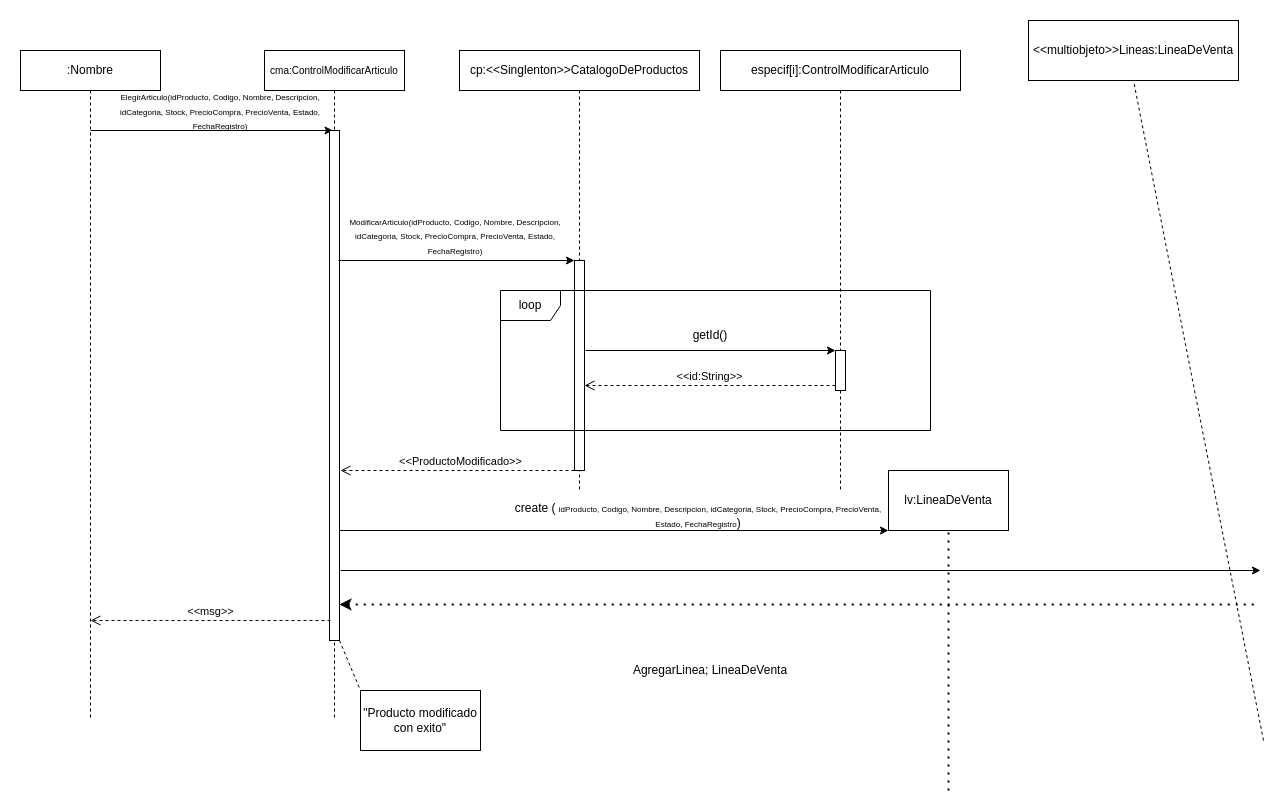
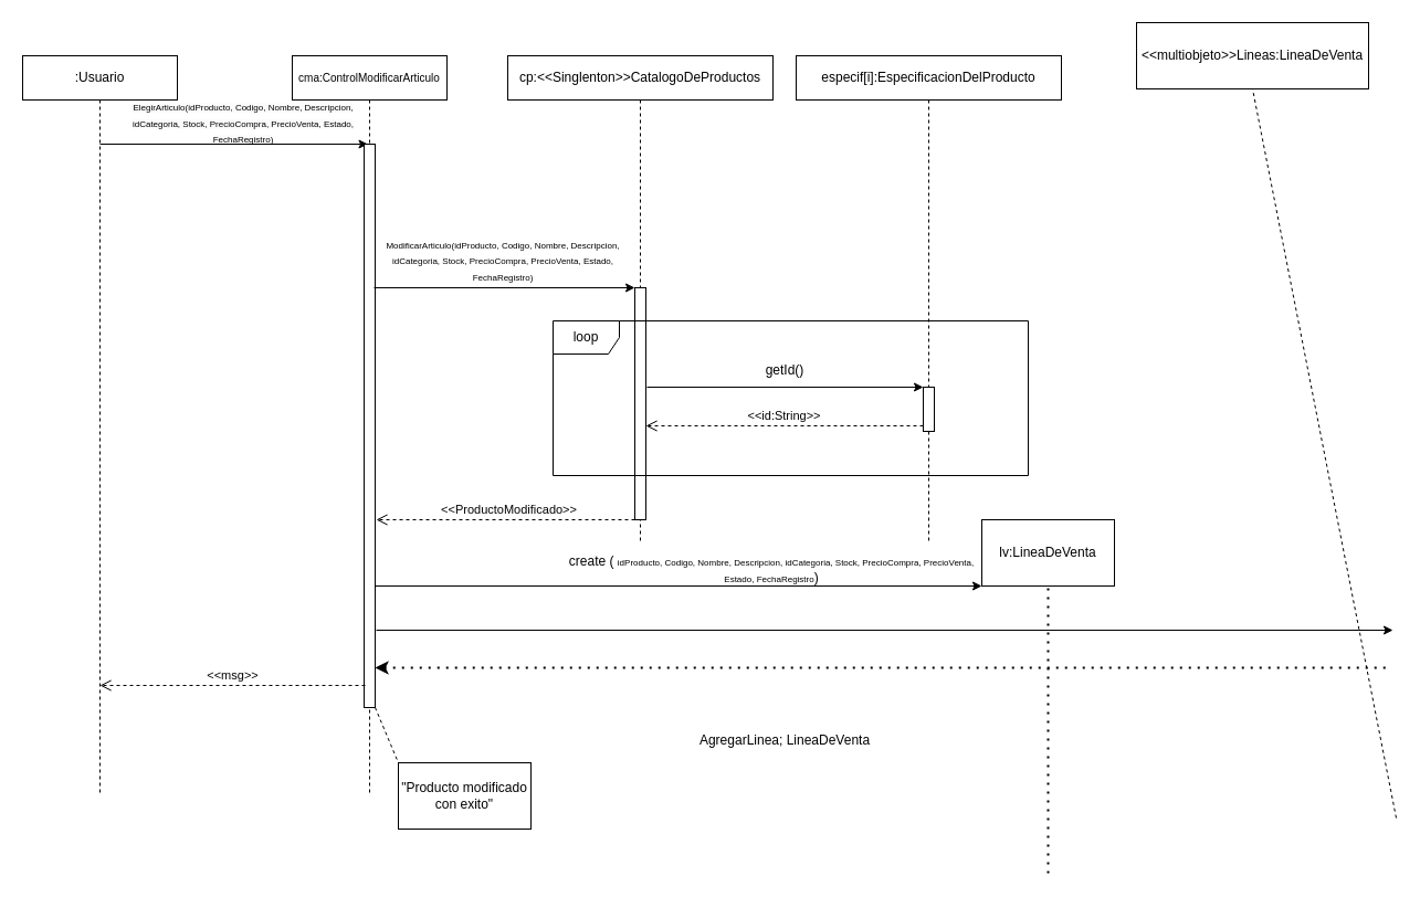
- <mxCell id="4" value=":Nombre" style="shape=umlLifeline;perimeter=lifelinePerimeter;whiteSpace=wrap;html=1;container=1;dropTarget=0;collapsible=0;recursiveResize=0;outlineConnect=0;portConstraint=eastwest;newEdgeStyle={&quot;curved&quot;:0,&quot;rounded&quot;:0};" vertex="1" parent="1"><mxGeometry x="20" y="50" width="140" height="670" as="geometry" /></mxCell>
+ <mxCell id="4" value=":Usuario" style="shape=umlLifeline;perimeter=lifelinePerimeter;whiteSpace=wrap;html=1;container=1;dropTarget=0;collapsible=0;recursiveResize=0;outlineConnect=0;portConstraint=eastwest;newEdgeStyle={&quot;curved&quot;:0,&quot;rounded&quot;:0};" vertex="1" parent="1"><mxGeometry x="20" y="50" width="140" height="670" as="geometry" /></mxCell>
- <mxCell id="11" value="especif[i]:ControlModificarArticulo" style="shape=umlLifeline;perimeter=lifelinePerimeter;whiteSpace=wrap;html=1;container=1;dropTarget=0;collapsible=0;recursiveResize=0;outlineConnect=0;portConstraint=eastwest;newEdgeStyle={&quot;curved&quot;:0,&quot;rounded&quot;:0};size=40;" vertex="1" parent="1"><mxGeometry x="720" y="50" width="240" height="440" as="geometry" /></mxCell>
+ <mxCell id="11" value="especif[i]:EspecificacionDelProducto" style="shape=umlLifeline;perimeter=lifelinePerimeter;whiteSpace=wrap;html=1;container=1;dropTarget=0;collapsible=0;recursiveResize=0;outlineConnect=0;portConstraint=eastwest;newEdgeStyle={&quot;curved&quot;:0,&quot;rounded&quot;:0};size=40;" vertex="1" parent="1"><mxGeometry x="720" y="50" width="240" height="440" as="geometry" /></mxCell>
